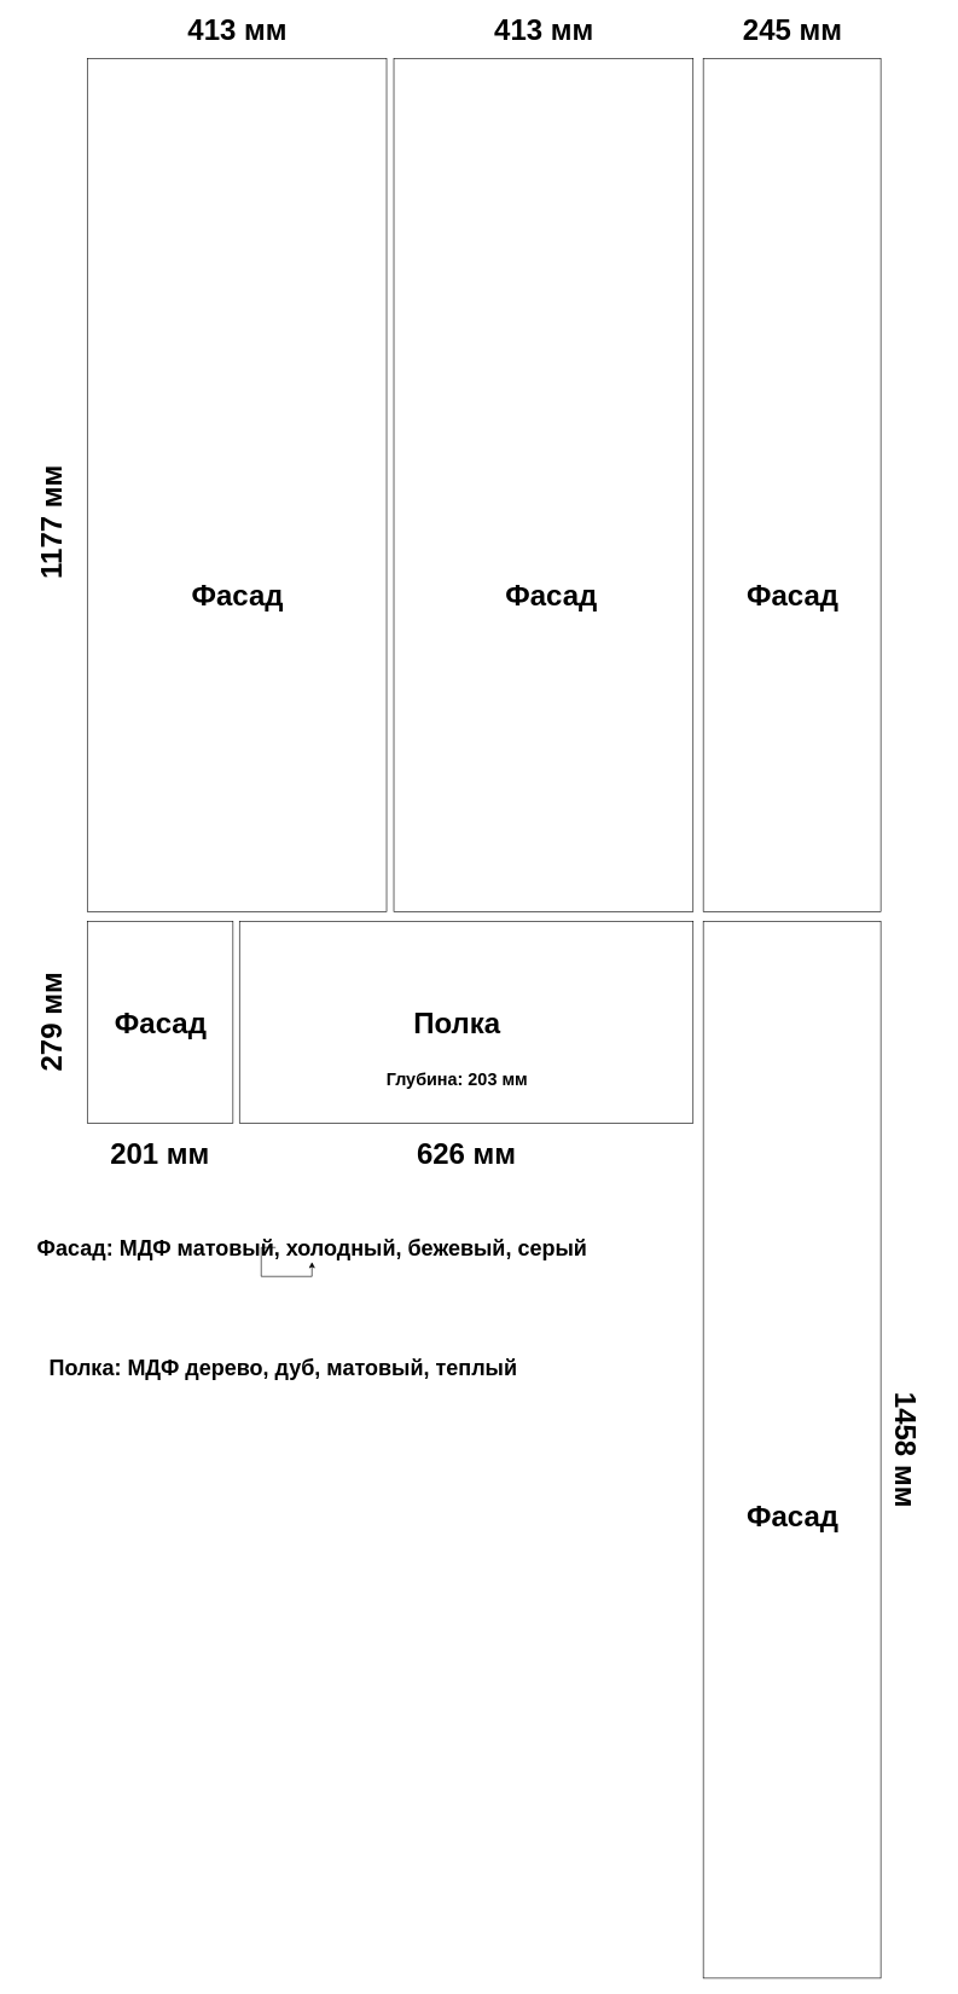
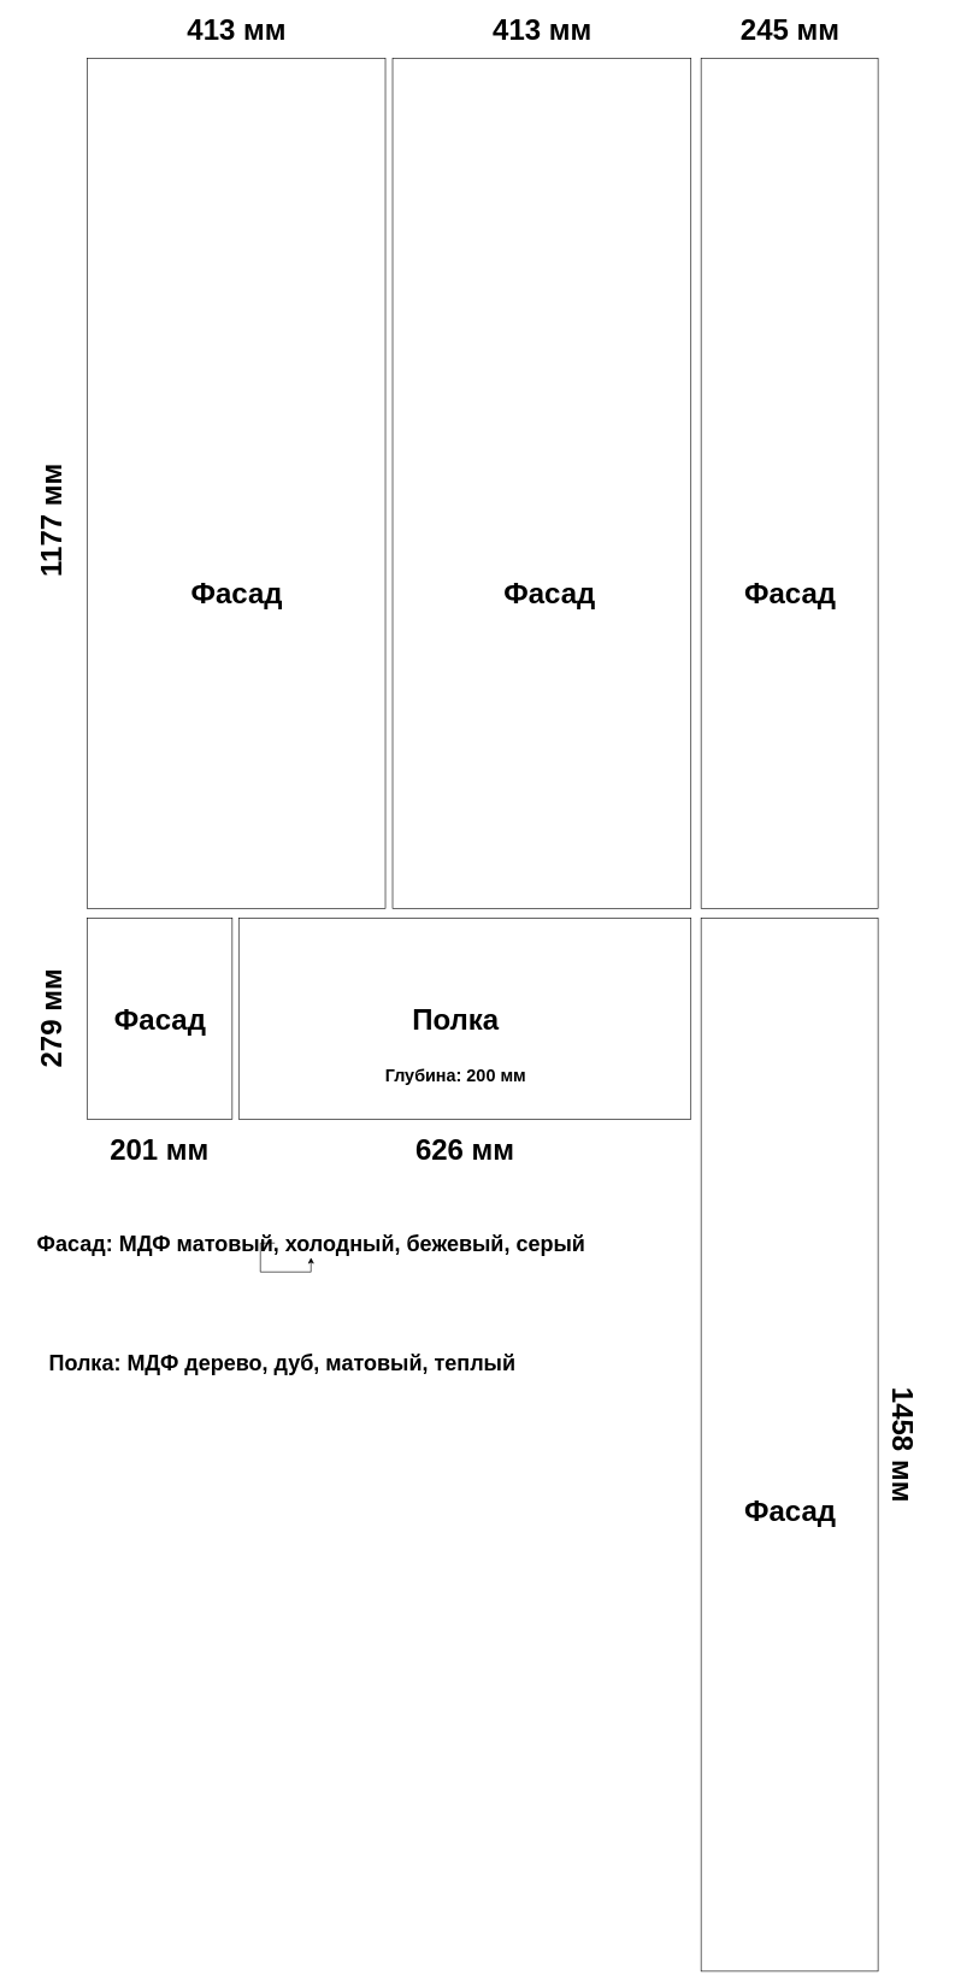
- <mxCell id="22" value="&lt;font style=&quot;font-size: 24px;&quot;&gt;Глубина: 203 мм&lt;/font&gt;" style="text;strokeColor=none;fillColor=none;html=1;fontSize=30;fontStyle=1;verticalAlign=middle;align=center;" vertex="1" parent="1"><mxGeometry y="1470" width="100" height="30" as="geometry" x="580" /></mxCell>
+ <mxCell id="22" value="&lt;font style=&quot;font-size: 24px;&quot;&gt;Глубина: 200 мм&lt;/font&gt;" style="text;strokeColor=none;fillColor=none;html=1;fontSize=30;fontStyle=1;verticalAlign=middle;align=center;" vertex="1" parent="1"><mxGeometry y="1470" width="100" height="30" as="geometry" x="580" /></mxCell>
